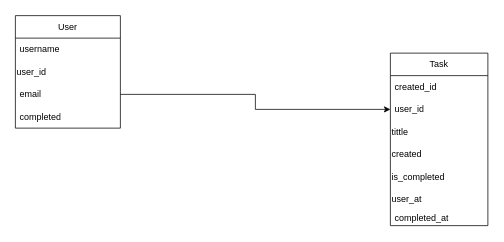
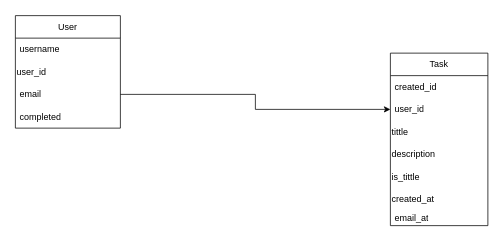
- <mxCell id="11" value="created" style="text;html=1;strokeColor=none;fillColor=none;align=left;verticalAlign=middle;whiteSpace=wrap;rounded=0;" vertex="1" parent="7"><mxGeometry y="120" width="130" height="30" as="geometry" /></mxCell>
+ <mxCell id="11" value="description" style="text;html=1;strokeColor=none;fillColor=none;align=left;verticalAlign=middle;whiteSpace=wrap;rounded=0;" vertex="1" parent="7"><mxGeometry y="120" width="130" height="30" as="geometry" /></mxCell>
- <mxCell id="12" value="is_completed" style="text;html=1;strokeColor=none;fillColor=none;align=left;verticalAlign=middle;whiteSpace=wrap;rounded=0;" vertex="1" parent="7"><mxGeometry y="150" width="130" height="30" as="geometry" /></mxCell>
+ <mxCell id="12" value="is_tittle" style="text;html=1;strokeColor=none;fillColor=none;align=left;verticalAlign=middle;whiteSpace=wrap;rounded=0;" vertex="1" parent="7"><mxGeometry y="150" width="130" height="30" as="geometry" /></mxCell>
- <mxCell id="13" value="user_at" style="text;html=1;strokeColor=none;fillColor=none;align=left;verticalAlign=middle;whiteSpace=wrap;rounded=0;" parent="7" vertex="1"><mxGeometry y="180" width="130" height="30" as="geometry" /></mxCell>
+ <mxCell id="13" value="created_at" style="text;html=1;strokeColor=none;fillColor=none;align=left;verticalAlign=middle;whiteSpace=wrap;rounded=0;" parent="7" vertex="1"><mxGeometry y="180" width="130" height="30" as="geometry" /></mxCell>
- <mxCell id="14" value="completed_at" style="text;strokeColor=none;fillColor=none;align=left;verticalAlign=middle;spacingLeft=4;spacingRight=4;overflow=hidden;points=[[0,0.5],[1,0.5]];portConstraint=eastwest;rotatable=0;whiteSpace=wrap;html=1;" parent="7" vertex="1"><mxGeometry y="210" width="130" height="20" as="geometry" /></mxCell>
+ <mxCell id="14" value="email_at" style="text;strokeColor=none;fillColor=none;align=left;verticalAlign=middle;spacingLeft=4;spacingRight=4;overflow=hidden;points=[[0,0.5],[1,0.5]];portConstraint=eastwest;rotatable=0;whiteSpace=wrap;html=1;" parent="7" vertex="1"><mxGeometry y="210" width="130" height="20" as="geometry" /></mxCell>
